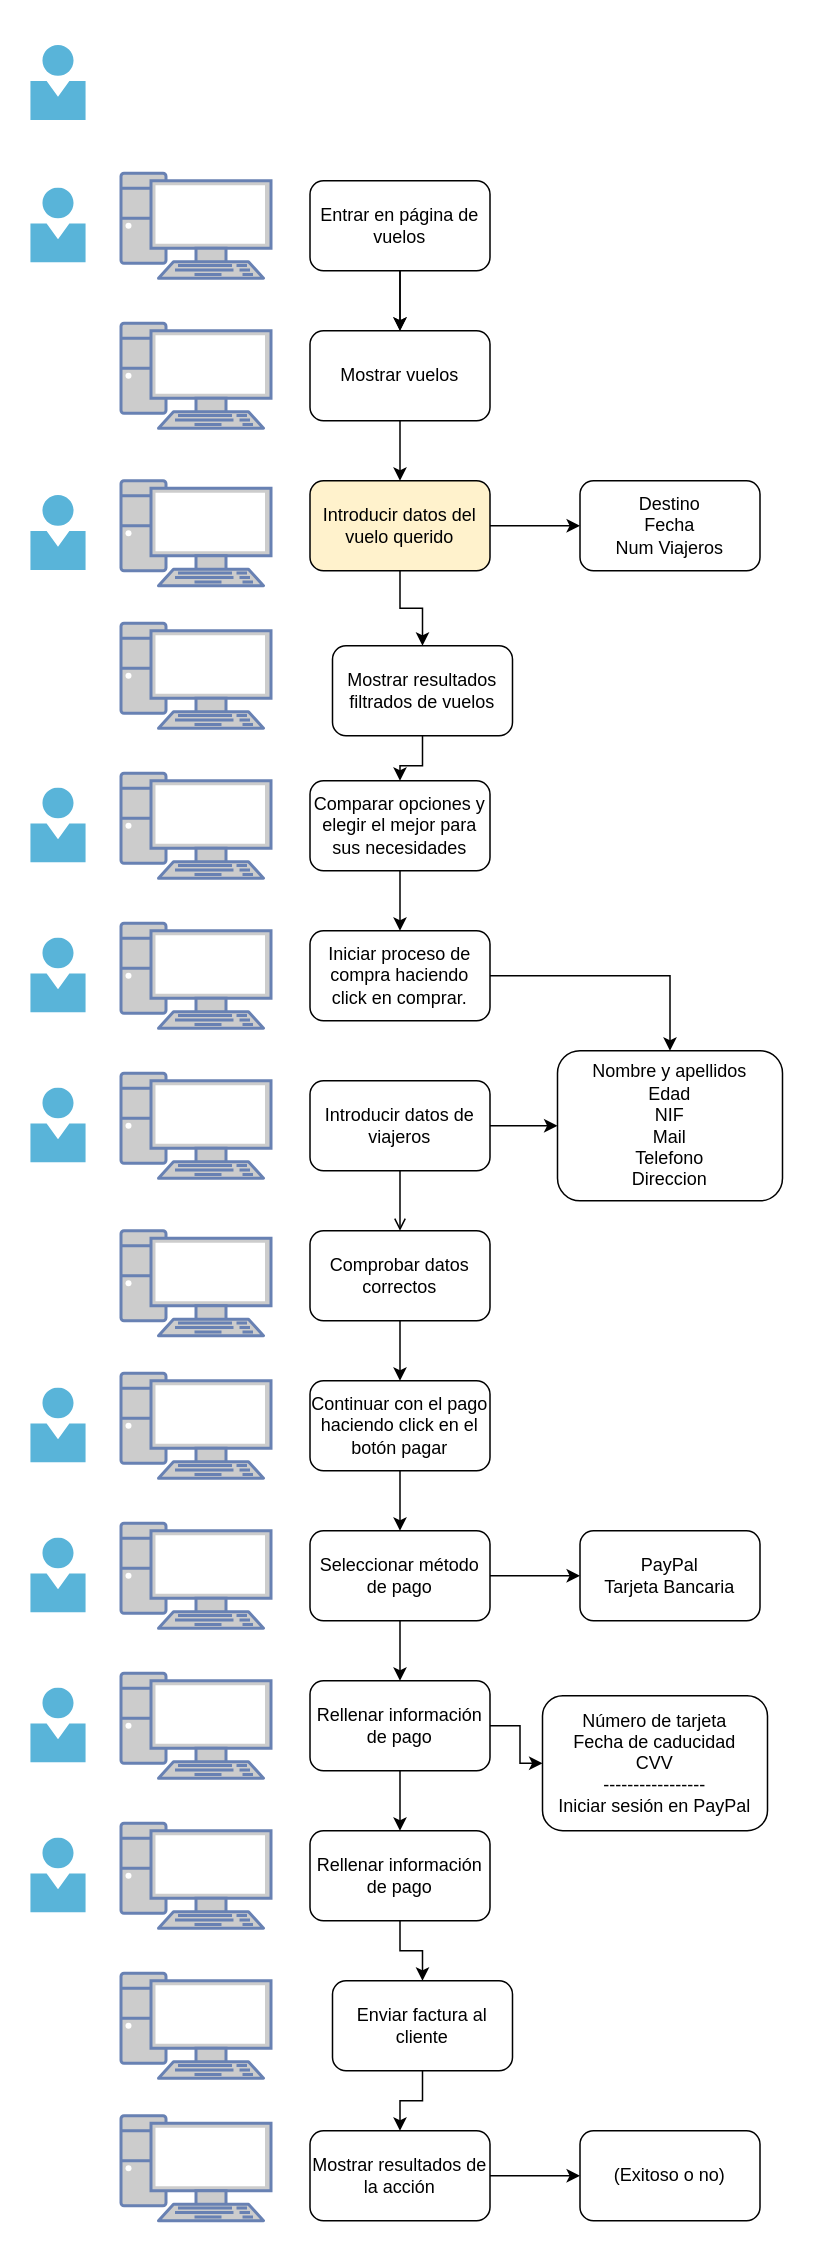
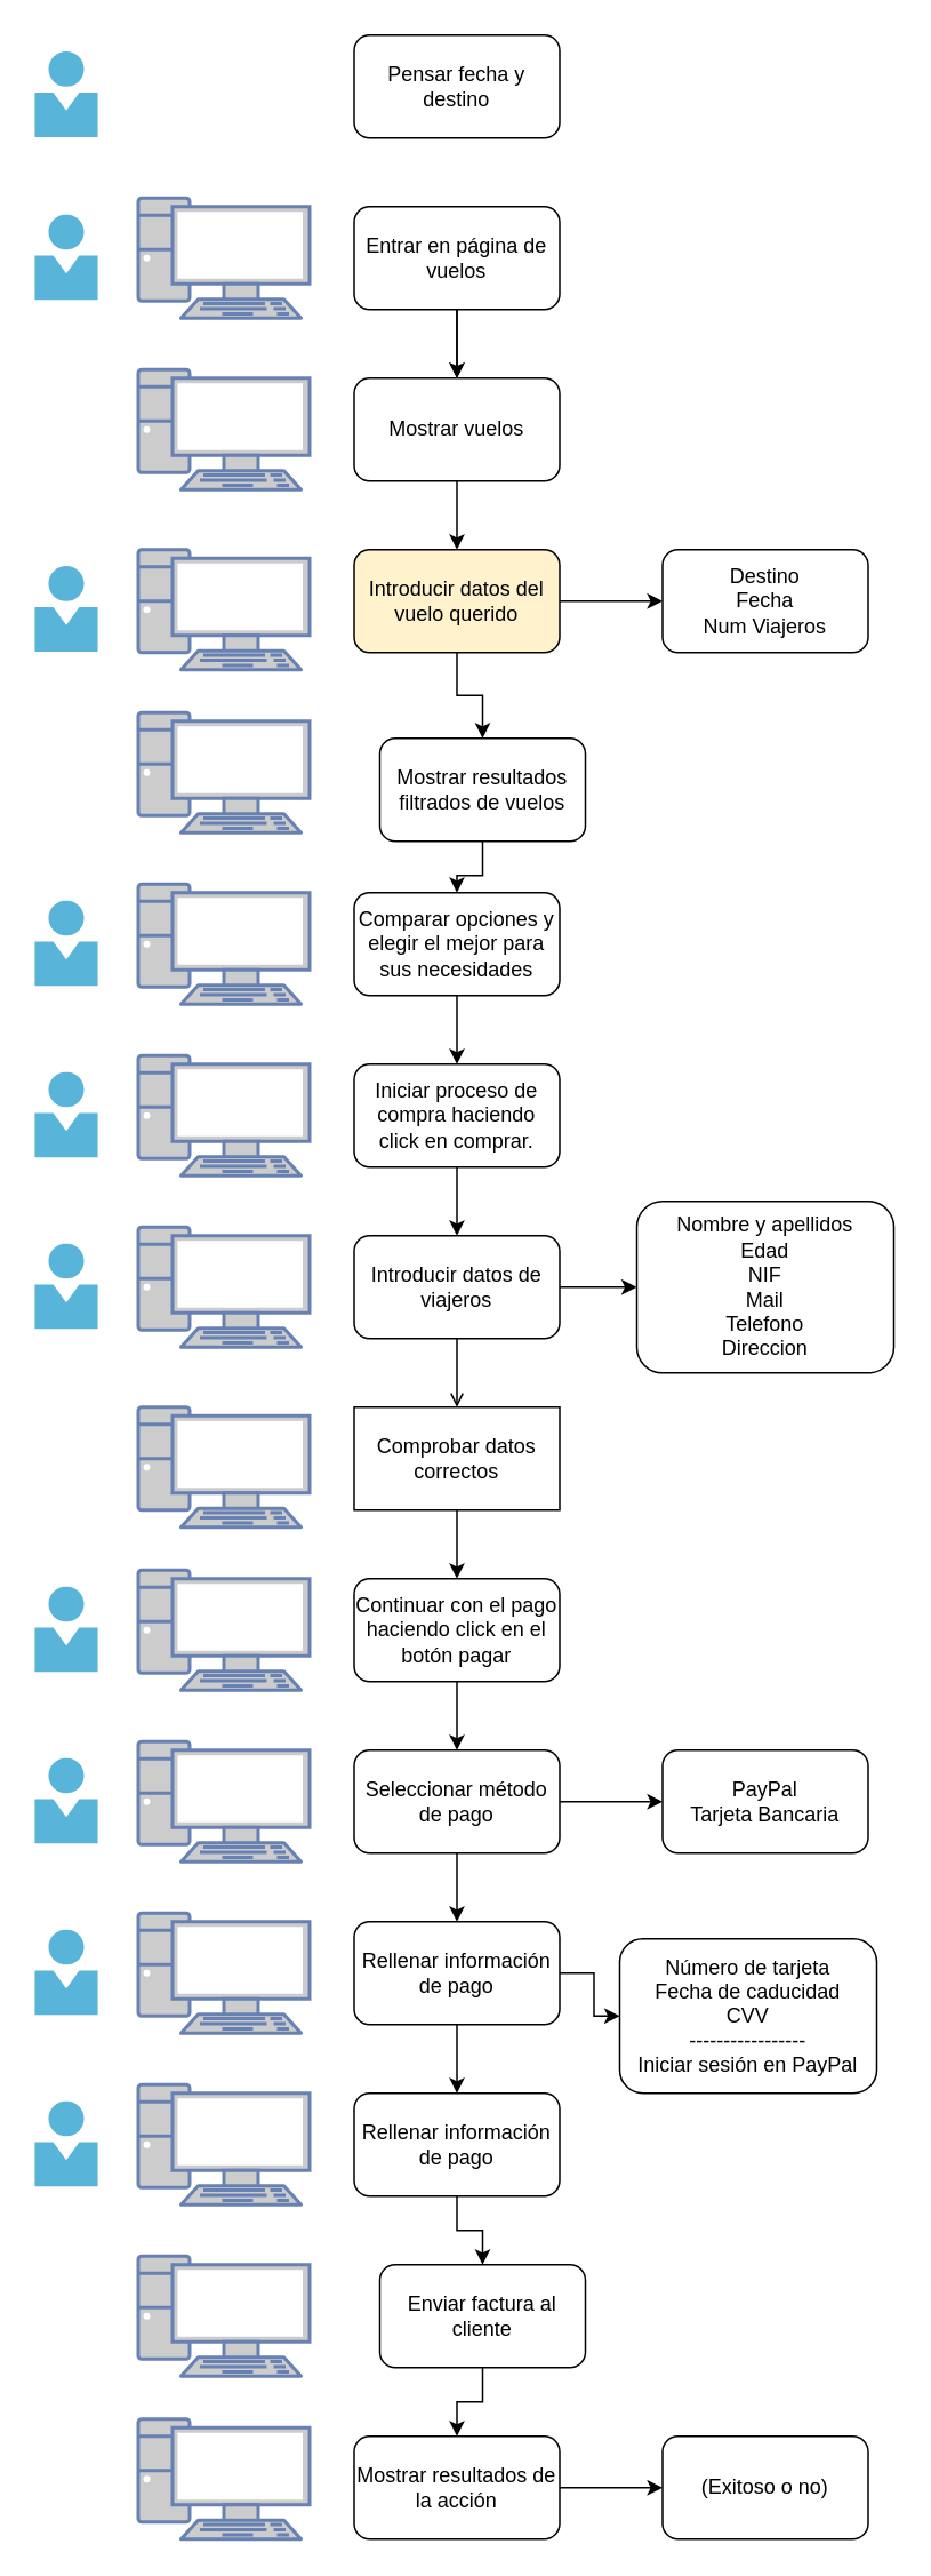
+ <mxCell id="2" value="Pensar fecha y destino" style="rounded=1;whiteSpace=wrap;html=1;" vertex="1" parent="1"><mxGeometry x="206" y="20" width="120" height="60" as="geometry" /></mxCell>
- <mxCell id="16" style="edgeStyle=orthogonalEdgeStyle;rounded=0;orthogonalLoop=1;jettySize=auto;html=1;" edge="1" parent="1" source="17" target="21"><mxGeometry relative="1" as="geometry" /></mxCell>
+ <mxCell id="16" style="edgeStyle=orthogonalEdgeStyle;rounded=0;orthogonalLoop=1;jettySize=auto;html=1;" edge="1" parent="1" source="17" target="20"><mxGeometry relative="1" as="geometry" /></mxCell>
- <mxCell id="23" value="Comprobar datos correctos" style="rounded=1;whiteSpace=wrap;html=1;" vertex="1" parent="1"><mxGeometry x="206" y="820" width="120" height="60" as="geometry" /></mxCell>
+ <mxCell id="23" value="Comprobar datos correctos" style="whiteSpace=wrap;html=1;rounded=0;" vertex="1" parent="1"><mxGeometry x="206" y="820" width="120" height="60" as="geometry" /></mxCell>
